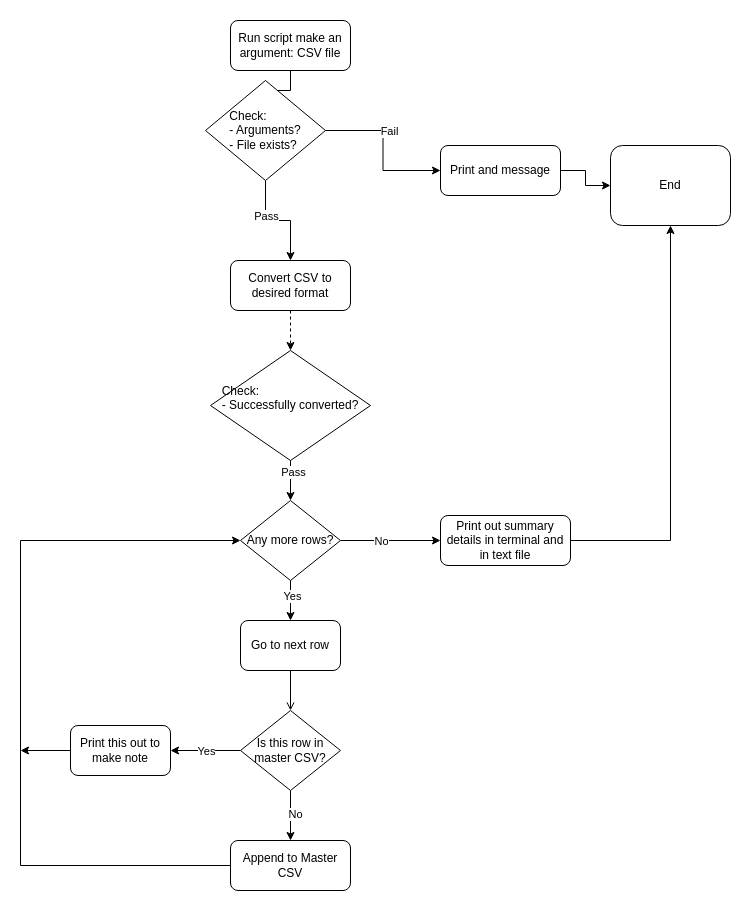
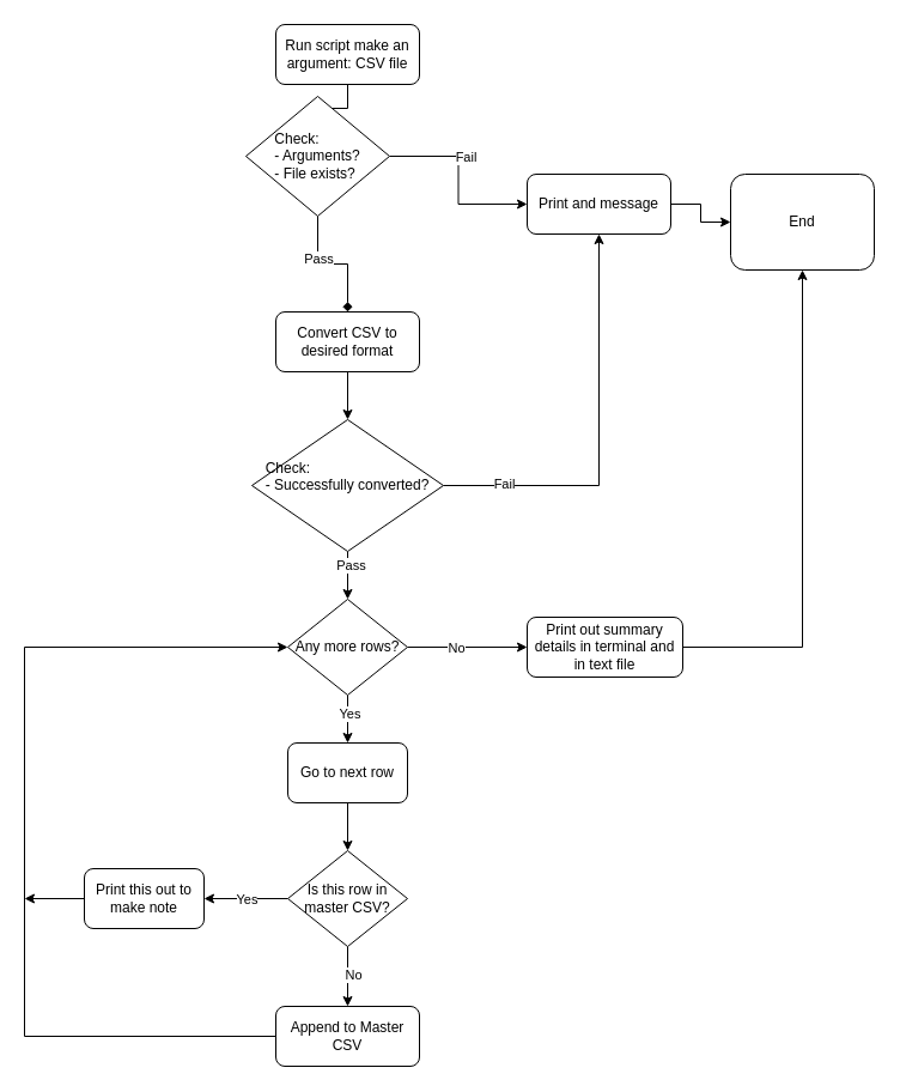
- <mxCell id="10" style="edgeStyle=orthogonalEdgeStyle;rounded=0;orthogonalLoop=1;jettySize=auto;html=1;" edge="1" parent="1" source="12" target="5"><mxGeometry relative="1" as="geometry" /></mxCell>
+ <mxCell id="10" style="edgeStyle=orthogonalEdgeStyle;rounded=0;orthogonalLoop=1;jettySize=auto;html=1;endArrow=diamond;" edge="1" parent="1" source="12" target="5"><mxGeometry relative="1" as="geometry" /></mxCell>
- <mxCell id="4" style="edgeStyle=orthogonalEdgeStyle;rounded=0;orthogonalLoop=1;jettySize=auto;html=1;entryX=0.5;entryY=0;entryDx=0;entryDy=0;dashed=1;" edge="1" parent="1" source="5" target="19"><mxGeometry relative="1" as="geometry" /></mxCell>
+ <mxCell id="4" style="edgeStyle=orthogonalEdgeStyle;rounded=0;orthogonalLoop=1;jettySize=auto;html=1;entryX=0.5;entryY=0;entryDx=0;entryDy=0;" edge="1" parent="1" source="5" target="19"><mxGeometry relative="1" as="geometry" /></mxCell>
+ <mxCell id="15" style="edgeStyle=orthogonalEdgeStyle;rounded=0;orthogonalLoop=1;jettySize=auto;html=1;entryX=0.5;entryY=1;entryDx=0;entryDy=0;" edge="1" parent="1" source="19" target="14"><mxGeometry relative="1" as="geometry" /></mxCell>
+ <mxCell id="16" value="Fail" style="edgeLabel;html=1;align=center;verticalAlign=middle;resizable=0;points=[];" vertex="1" connectable="0" parent="15"><mxGeometry x="-0.708" y="2" relative="1" as="geometry"><mxPoint as="offset" /></mxGeometry></mxCell>
- <mxCell id="6" style="edgeStyle=orthogonalEdgeStyle;rounded=0;orthogonalLoop=1;jettySize=auto;html=1;entryX=0.5;entryY=0;entryDx=0;entryDy=0;endArrow=open;" edge="1" parent="1" source="7" target="23"><mxGeometry relative="1" as="geometry" /></mxCell>
+ <mxCell id="6" style="edgeStyle=orthogonalEdgeStyle;rounded=0;orthogonalLoop=1;jettySize=auto;html=1;entryX=0.5;entryY=0;entryDx=0;entryDy=0;" edge="1" parent="1" source="7" target="23"><mxGeometry relative="1" as="geometry" /></mxCell>
